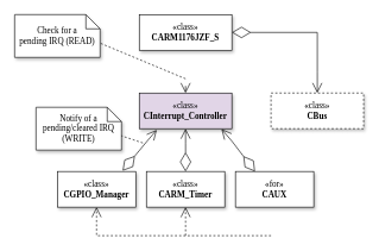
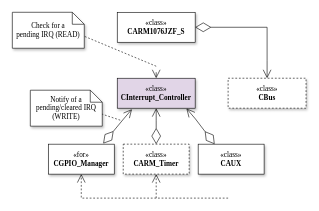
- <mxCell id="3" value="«class»&lt;br&gt;&lt;b&gt;CARM1176JZF_S&lt;/b&gt;" style="html=1;whiteSpace=wrap;fontFamily=Computer Modern;shadow=1;" parent="1" vertex="1"><mxGeometry x="195" y="20" width="130" height="50" as="geometry" /></mxCell>
+ <mxCell id="3" value="«class»&lt;br&gt;&lt;b&gt;CARM1076JZF_S&lt;/b&gt;" style="html=1;whiteSpace=wrap;fontFamily=Computer Modern;shadow=1;" parent="1" vertex="1"><mxGeometry x="195" y="20" width="130" height="50" as="geometry" /></mxCell>
- <mxCell id="4" value="«class»&lt;br&gt;&lt;b&gt;CGPIO_Manager&lt;/b&gt;" style="html=1;whiteSpace=wrap;fontFamily=Computer Modern;shadow=1;" parent="1" vertex="1"><mxGeometry x="80" y="240" width="110" height="50" as="geometry" /></mxCell>
+ <mxCell id="4" value="«for»&lt;br&gt;&lt;b&gt;CGPIO_Manager&lt;/b&gt;" style="html=1;whiteSpace=wrap;fontFamily=Computer Modern;shadow=1;" parent="1" vertex="1"><mxGeometry x="80" y="240" width="110" height="50" as="geometry" /></mxCell>
- <mxCell id="5" value="«class»&lt;br&gt;&lt;b&gt;CARM_Timer&lt;/b&gt;" style="html=1;whiteSpace=wrap;fontFamily=Computer Modern;shadow=1;" parent="1" vertex="1"><mxGeometry x="205" y="240" width="110" height="50" as="geometry" /></mxCell>
+ <mxCell id="5" value="«class»&lt;br&gt;&lt;b&gt;CARM_Timer&lt;/b&gt;" style="html=1;whiteSpace=wrap;fontFamily=Computer Modern;shadow=1;dashed=1;" parent="1" vertex="1"><mxGeometry x="205" y="240" width="110" height="50" as="geometry" /></mxCell>
- <mxCell id="6" value="«for»&lt;br&gt;&lt;b&gt;CAUX&lt;/b&gt;" style="html=1;whiteSpace=wrap;fontFamily=Computer Modern;shadow=1;" parent="1" vertex="1"><mxGeometry x="330" y="240" width="110" height="50" as="geometry" /></mxCell>
+ <mxCell id="6" value="«class»&lt;br&gt;&lt;b&gt;CAUX&lt;/b&gt;" style="html=1;whiteSpace=wrap;fontFamily=Computer Modern;shadow=1;" parent="1" vertex="1"><mxGeometry x="330" y="240" width="110" height="50" as="geometry" /></mxCell>
